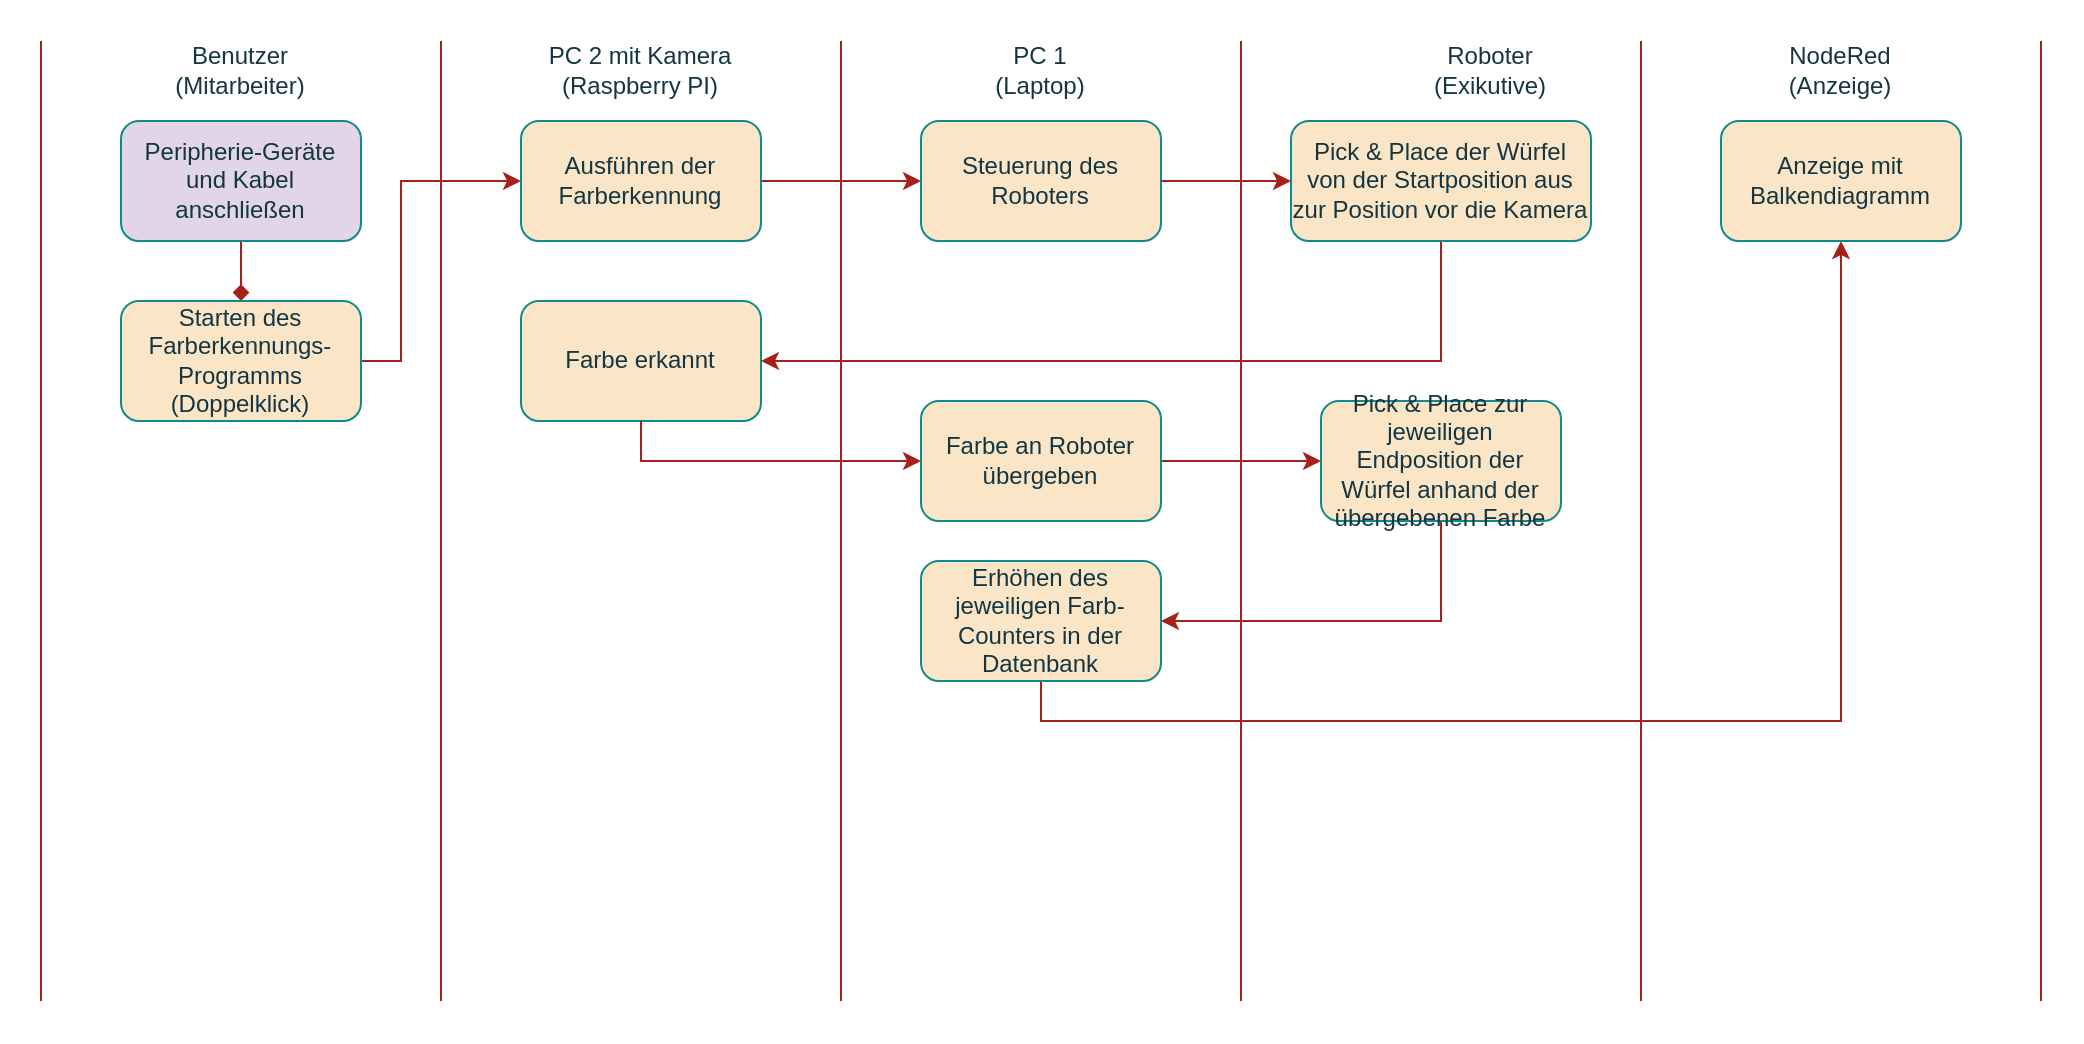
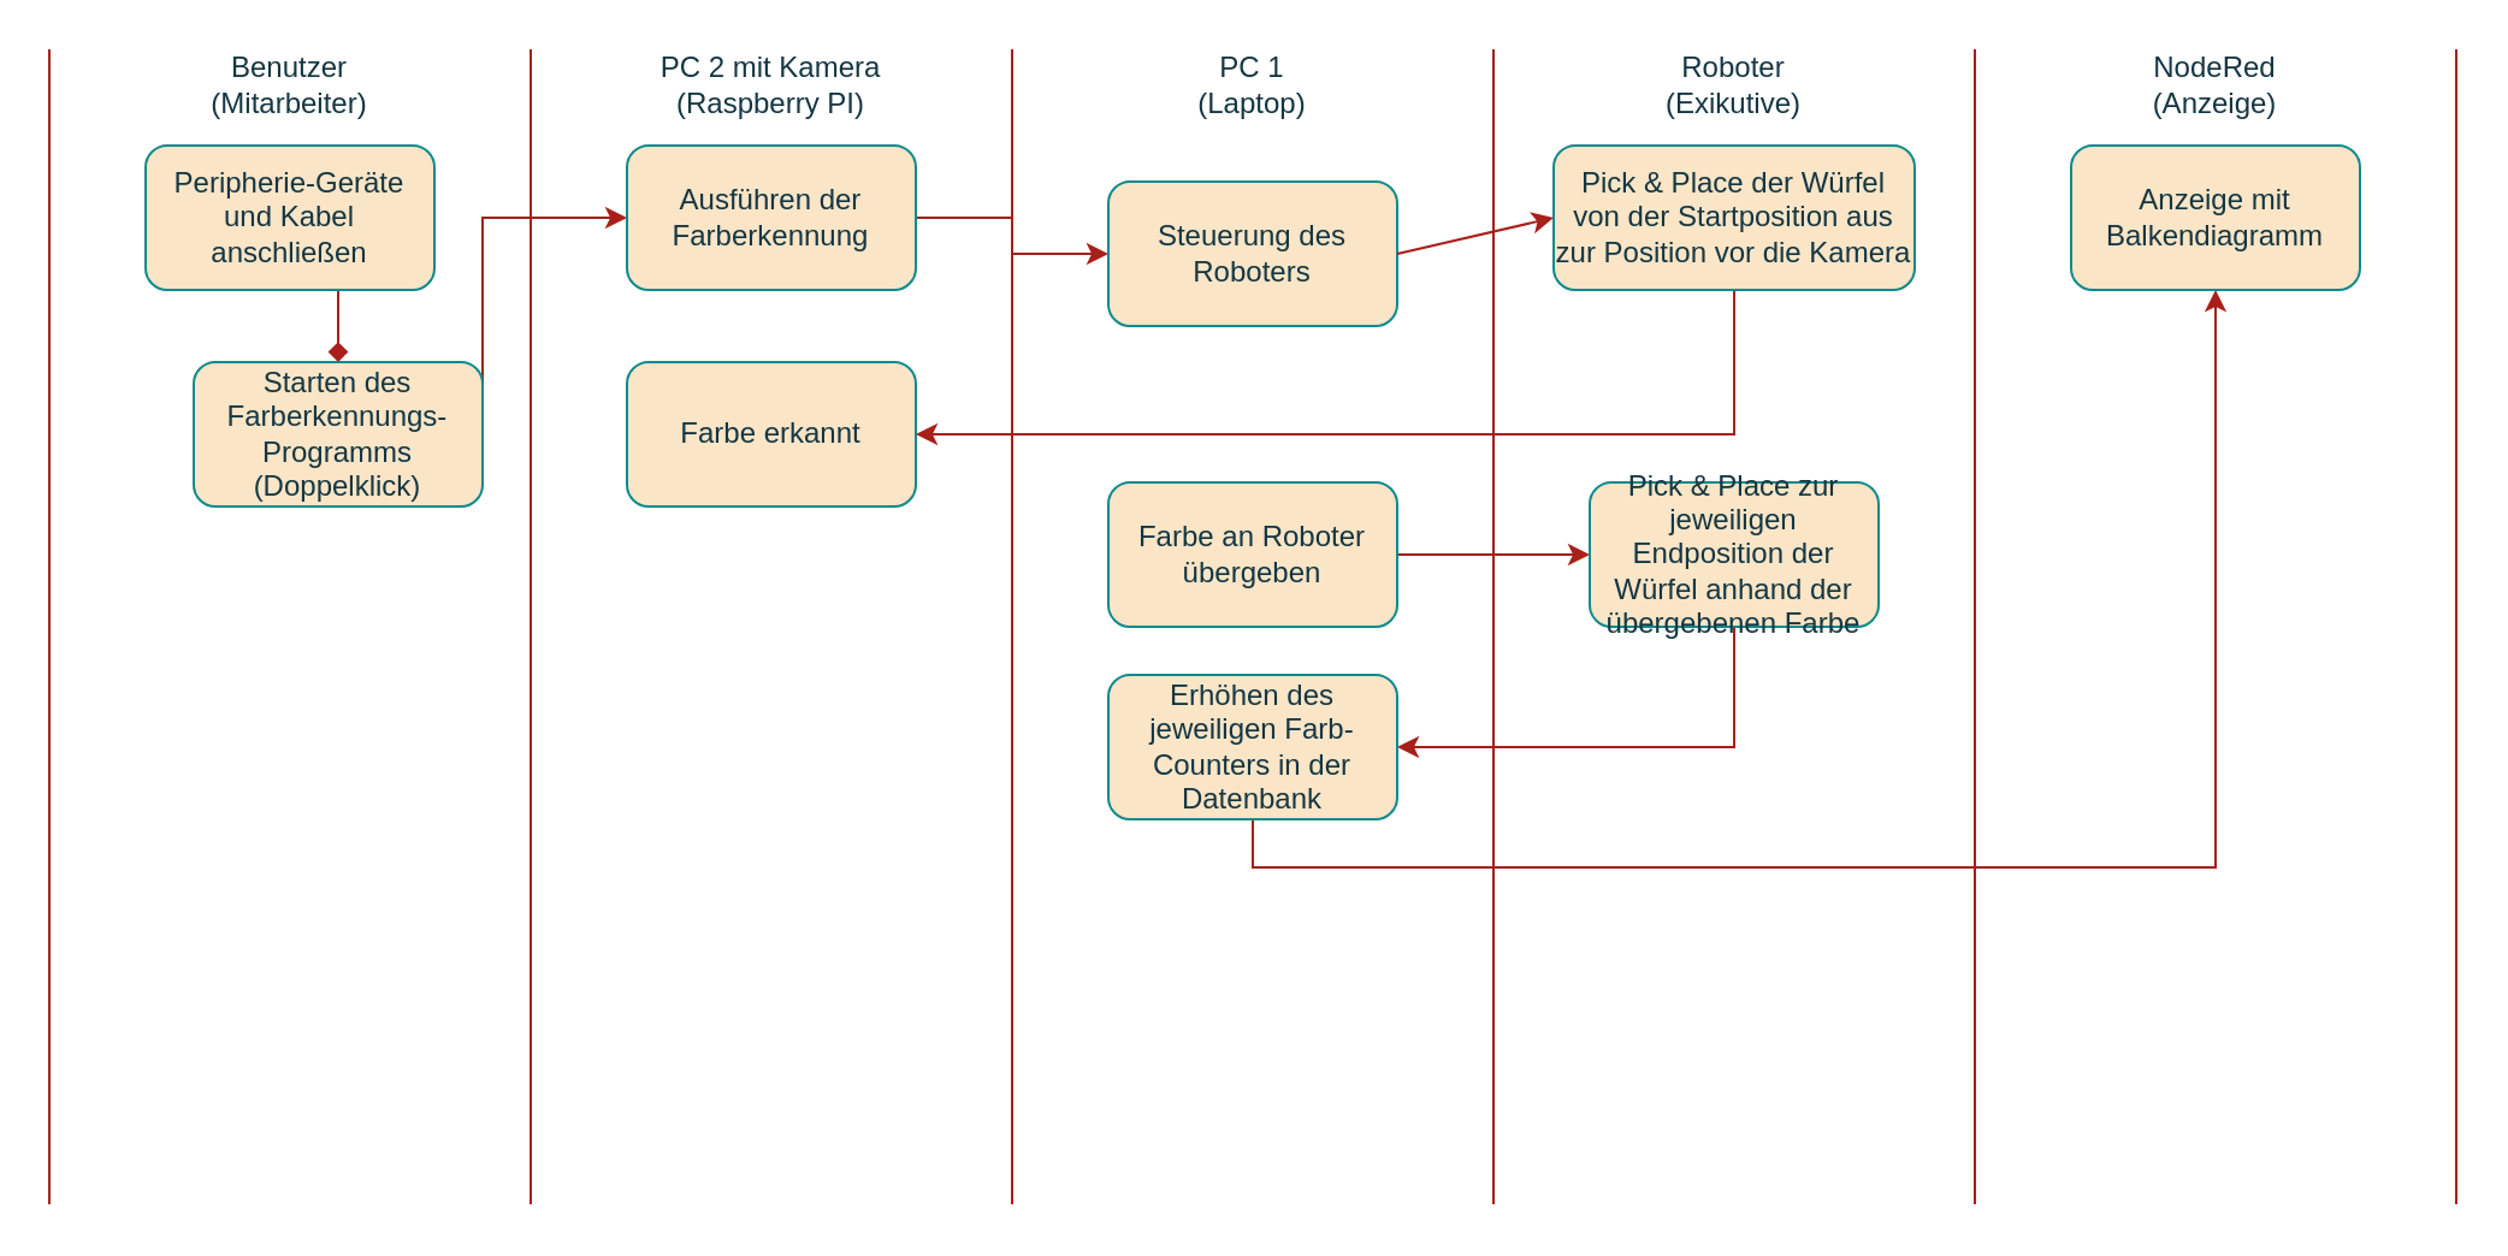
- <mxCell id="17" value="Roboter (Exikutive)" style="text;html=1;strokeColor=none;fillColor=none;align=center;verticalAlign=middle;whiteSpace=wrap;rounded=0;labelBackgroundColor=none;fontColor=#143642;" vertex="1" parent="1"><mxGeometry x="715" y="20" width="60" height="30" as="geometry" /></mxCell>
+ <mxCell id="17" value="Roboter (Exikutive)" style="text;html=1;strokeColor=none;fillColor=none;align=center;verticalAlign=middle;whiteSpace=wrap;rounded=0;labelBackgroundColor=none;fontColor=#143642;" vertex="1" parent="1"><mxGeometry x="690" width="60" height="30" as="geometry" y="20" /></mxCell>
- <mxCell id="13" value="Peripherie-Geräte und Kabel anschließen" style="rounded=1;whiteSpace=wrap;html=1;labelBackgroundColor=none;fillColor=#e1d5e7;strokeColor=#0F8B8D;fontColor=#143642;" vertex="1" parent="1"><mxGeometry x="60" y="60" width="120" height="60" as="geometry" /></mxCell>
+ <mxCell id="13" value="Peripherie-Geräte und Kabel anschließen" style="rounded=1;whiteSpace=wrap;html=1;labelBackgroundColor=none;fillColor=#FAE5C7;strokeColor=#0F8B8D;fontColor=#143642;" vertex="1" parent="1"><mxGeometry x="60" y="60" width="120" height="60" as="geometry" /></mxCell>
- <mxCell id="16" value="Steuerung des Roboters" style="rounded=1;whiteSpace=wrap;html=1;labelBackgroundColor=none;fillColor=#FAE5C7;strokeColor=#0F8B8D;fontColor=#143642;" vertex="1" parent="1"><mxGeometry x="460" y="60" width="120" height="60" as="geometry" /></mxCell>
+ <mxCell id="16" value="Steuerung des Roboters" style="rounded=1;whiteSpace=wrap;html=1;labelBackgroundColor=none;fillColor=#FAE5C7;strokeColor=#0F8B8D;fontColor=#143642;" vertex="1" parent="1"><mxGeometry x="460" y="75" width="120" height="60" as="geometry" /></mxCell>
- <mxCell id="4" value="Starten des Farberkennungs-Programms (Doppelklick)" style="rounded=1;whiteSpace=wrap;html=1;labelBackgroundColor=none;fillColor=#FAE5C7;strokeColor=#0F8B8D;fontColor=#143642;" vertex="1" parent="1"><mxGeometry x="60" y="150" width="120" height="60" as="geometry" /></mxCell>
+ <mxCell id="4" value="Starten des Farberkennungs-Programms (Doppelklick)" style="rounded=1;whiteSpace=wrap;html=1;labelBackgroundColor=none;fillColor=#FAE5C7;strokeColor=#0F8B8D;fontColor=#143642;" vertex="1" parent="1"><mxGeometry x="80" y="150" width="120" height="60" as="geometry" /></mxCell>
- <mxCell id="30" value="" style="edgeStyle=orthogonalEdgeStyle;rounded=0;orthogonalLoop=1;jettySize=auto;html=1;exitX=0.5;exitY=1;exitDx=0;exitDy=0;entryX=0;entryY=0.5;entryDx=0;entryDy=0;strokeColor=#A8201A;fontColor=#143642;fillColor=#FAE5C7;" edge="1" parent="1" source="15" target="31"><mxGeometry relative="1" as="geometry"><mxPoint x="320" y="210" as="sourcePoint" /><mxPoint x="660" y="230" as="targetPoint" /></mxGeometry></mxCell>
